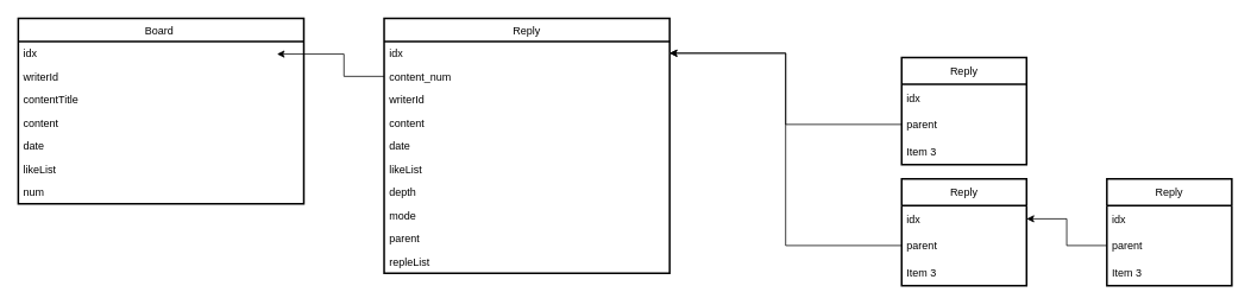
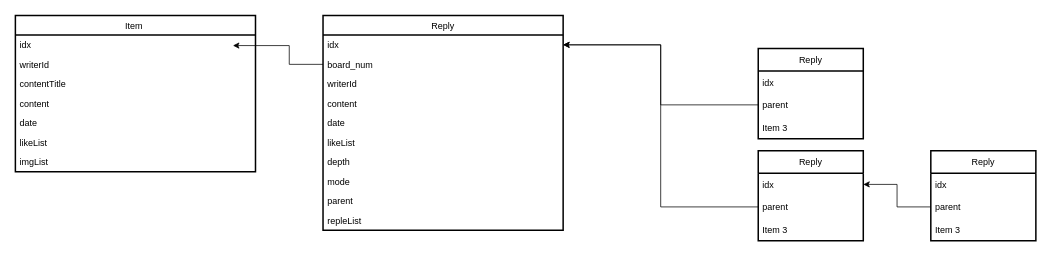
- <mxCell id="2" value="Board " style="swimlane;fontStyle=0;childLayout=stackLayout;horizontal=1;startSize=26;fillColor=none;horizontalStack=0;resizeParent=1;resizeParentMax=0;resizeLast=0;collapsible=1;marginBottom=0;strokeWidth=2;" vertex="1" parent="1"><mxGeometry x="20" y="20" width="320" height="208" as="geometry" /></mxCell>
+ <mxCell id="2" value="Item " style="swimlane;fontStyle=0;childLayout=stackLayout;horizontal=1;startSize=26;fillColor=none;horizontalStack=0;resizeParent=1;resizeParentMax=0;resizeLast=0;collapsible=1;marginBottom=0;strokeWidth=2;" vertex="1" parent="1"><mxGeometry x="20" y="20" width="320" height="208" as="geometry" /></mxCell>
- <mxCell id="12" value="content_num" style="text;strokeColor=none;fillColor=none;align=left;verticalAlign=top;spacingLeft=4;spacingRight=4;overflow=hidden;rotatable=0;points=[[0,0.5],[1,0.5]];portConstraint=eastwest;" vertex="1" parent="10"><mxGeometry y="52" width="320" height="26" as="geometry" /></mxCell>
+ <mxCell id="12" value="board_num" style="text;strokeColor=none;fillColor=none;align=left;verticalAlign=top;spacingLeft=4;spacingRight=4;overflow=hidden;rotatable=0;points=[[0,0.5],[1,0.5]];portConstraint=eastwest;" vertex="1" parent="10"><mxGeometry y="52" width="320" height="26" as="geometry" /></mxCell>
- <mxCell id="9" value="num" style="text;strokeColor=none;fillColor=none;align=left;verticalAlign=top;spacingLeft=4;spacingRight=4;overflow=hidden;rotatable=0;points=[[0,0.5],[1,0.5]];portConstraint=eastwest;" vertex="1" parent="2"><mxGeometry y="182" width="320" height="26" as="geometry" /></mxCell>
+ <mxCell id="9" value="imgList" style="text;strokeColor=none;fillColor=none;align=left;verticalAlign=top;spacingLeft=4;spacingRight=4;overflow=hidden;rotatable=0;points=[[0,0.5],[1,0.5]];portConstraint=eastwest;" vertex="1" parent="2"><mxGeometry y="182" width="320" height="26" as="geometry" /></mxCell>
